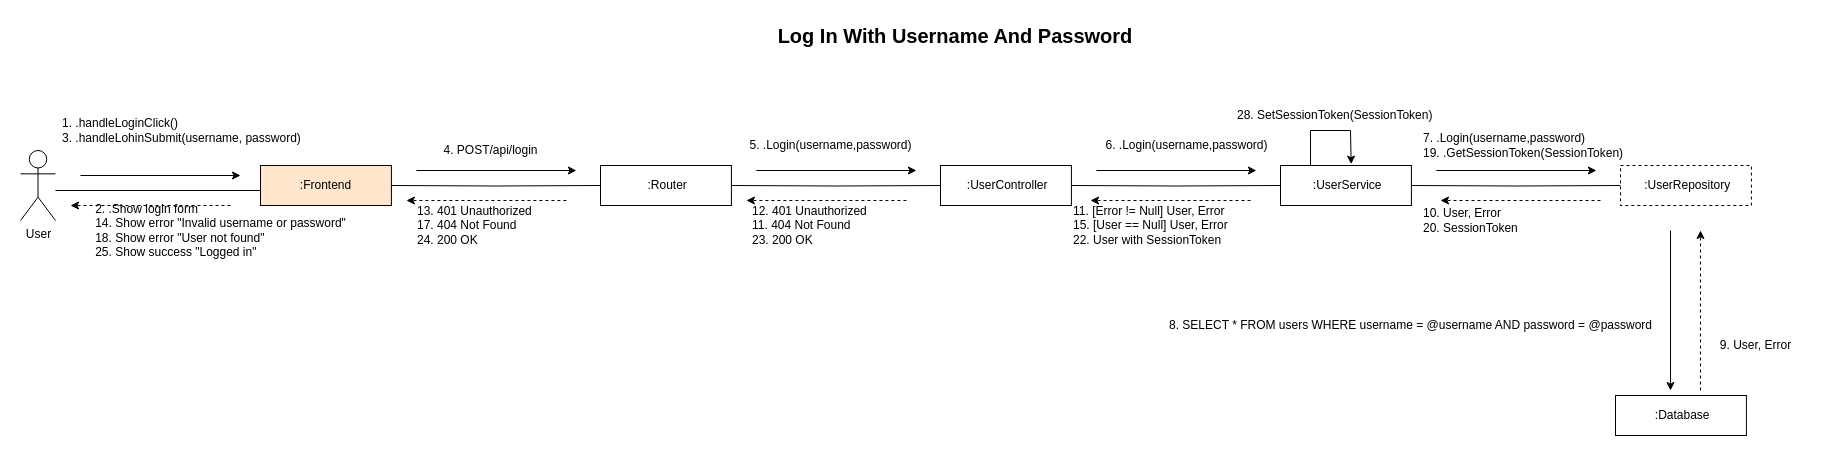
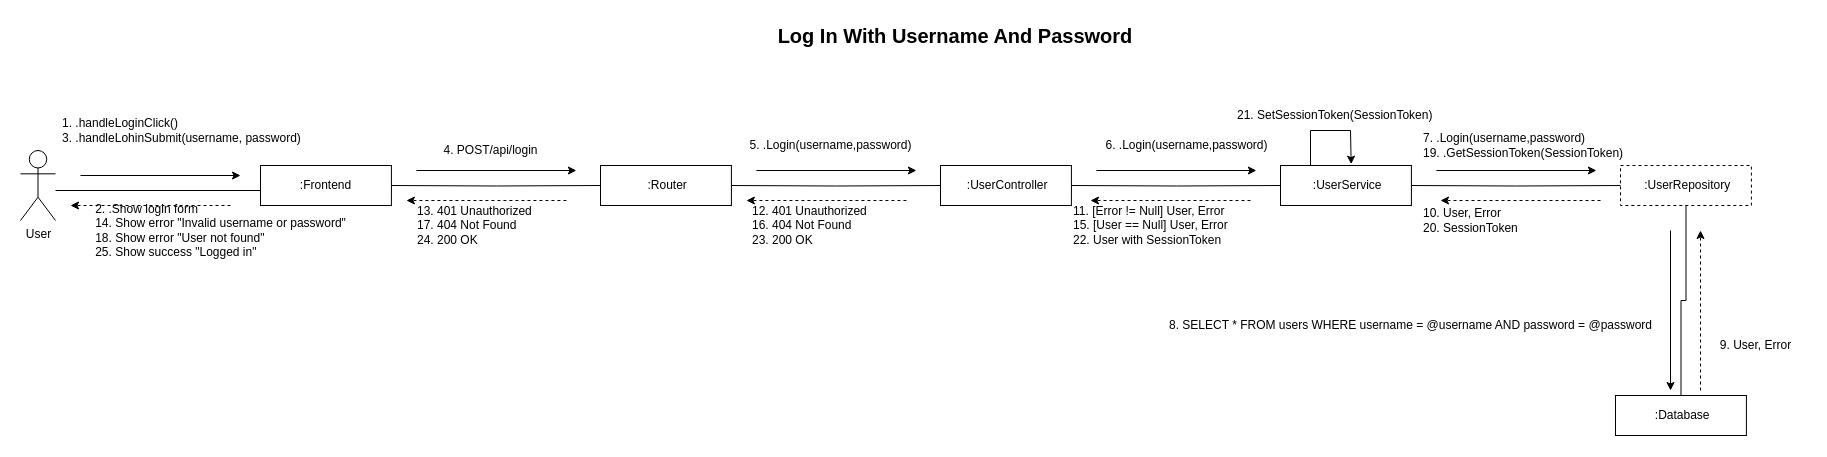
- <mxCell id="44" value="&lt;div align=&quot;left&quot;&gt;28. SetSessionToken(SessionToken)&lt;br&gt;&lt;/div&gt;" style="text;html=1;align=left;verticalAlign=middle;resizable=0;points=[];autosize=1;strokeColor=none;fillColor=none;" vertex="1" parent="1"><mxGeometry x="1235.45" y="100" width="220" height="30" as="geometry" /></mxCell>
+ <mxCell id="44" value="&lt;div align=&quot;left&quot;&gt;21. SetSessionToken(SessionToken)&lt;br&gt;&lt;/div&gt;" style="text;html=1;align=left;verticalAlign=middle;resizable=0;points=[];autosize=1;strokeColor=none;fillColor=none;" vertex="1" parent="1"><mxGeometry x="1235.45" y="100" width="220" height="30" as="geometry" /></mxCell>
- <mxCell id="4" value=":Frontend" style="rounded=0;whiteSpace=wrap;html=1;fillColor=#ffe6cc;" vertex="1" parent="1"><mxGeometry x="260" y="165" width="130.91" height="40" as="geometry" /></mxCell>
+ <mxCell id="4" value=":Frontend" style="rounded=0;whiteSpace=wrap;html=1;" vertex="1" parent="1"><mxGeometry x="260" y="165" width="130.91" height="40" as="geometry" /></mxCell>
- <mxCell id="38" value="&lt;div align=&quot;left&quot;&gt;12. 401 Unauthorized&lt;/div&gt;&lt;div align=&quot;left&quot;&gt;11. 404 Not Found&lt;/div&gt;&lt;div align=&quot;left&quot;&gt;23. 200 OK&lt;br&gt;&lt;/div&gt;" style="text;html=1;align=left;verticalAlign=middle;resizable=0;points=[];autosize=1;strokeColor=none;fillColor=none;" vertex="1" parent="1"><mxGeometry x="750" y="195" width="150" height="60" as="geometry" /></mxCell>
+ <mxCell id="38" value="&lt;div align=&quot;left&quot;&gt;12. 401 Unauthorized&lt;/div&gt;&lt;div align=&quot;left&quot;&gt;16. 404 Not Found&lt;/div&gt;&lt;div align=&quot;left&quot;&gt;23. 200 OK&lt;br&gt;&lt;/div&gt;" style="text;html=1;align=left;verticalAlign=middle;resizable=0;points=[];autosize=1;strokeColor=none;fillColor=none;" vertex="1" parent="1"><mxGeometry x="750" y="195" width="150" height="60" as="geometry" /></mxCell>
+ <mxCell id="20" style="edgeStyle=orthogonalEdgeStyle;rounded=0;orthogonalLoop=1;jettySize=auto;html=1;endArrow=none;startFill=0;" edge="1" parent="1" source="21" target="26"><mxGeometry relative="1" as="geometry" /></mxCell>
